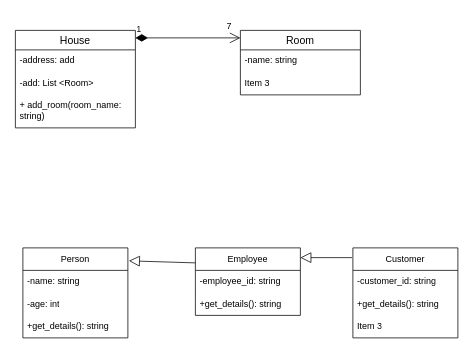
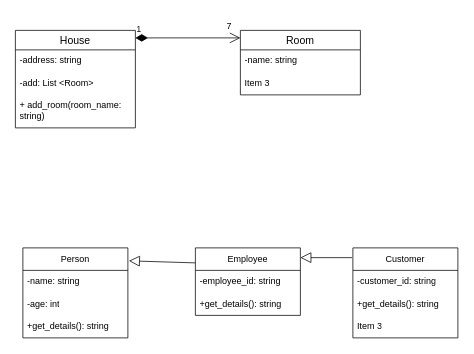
- <mxCell id="3" value="-address: add" style="text;strokeColor=none;fillColor=none;spacingLeft=4;spacingRight=4;overflow=hidden;rotatable=0;points=[[0,0.5],[1,0.5]];portConstraint=eastwest;fontSize=12;whiteSpace=wrap;html=1;" vertex="1" parent="2"><mxGeometry y="26" width="160" height="30" as="geometry" /></mxCell>
+ <mxCell id="3" value="-address: string" style="text;strokeColor=none;fillColor=none;spacingLeft=4;spacingRight=4;overflow=hidden;rotatable=0;points=[[0,0.5],[1,0.5]];portConstraint=eastwest;fontSize=12;whiteSpace=wrap;html=1;" vertex="1" parent="2"><mxGeometry y="26" width="160" height="30" as="geometry" /></mxCell>
